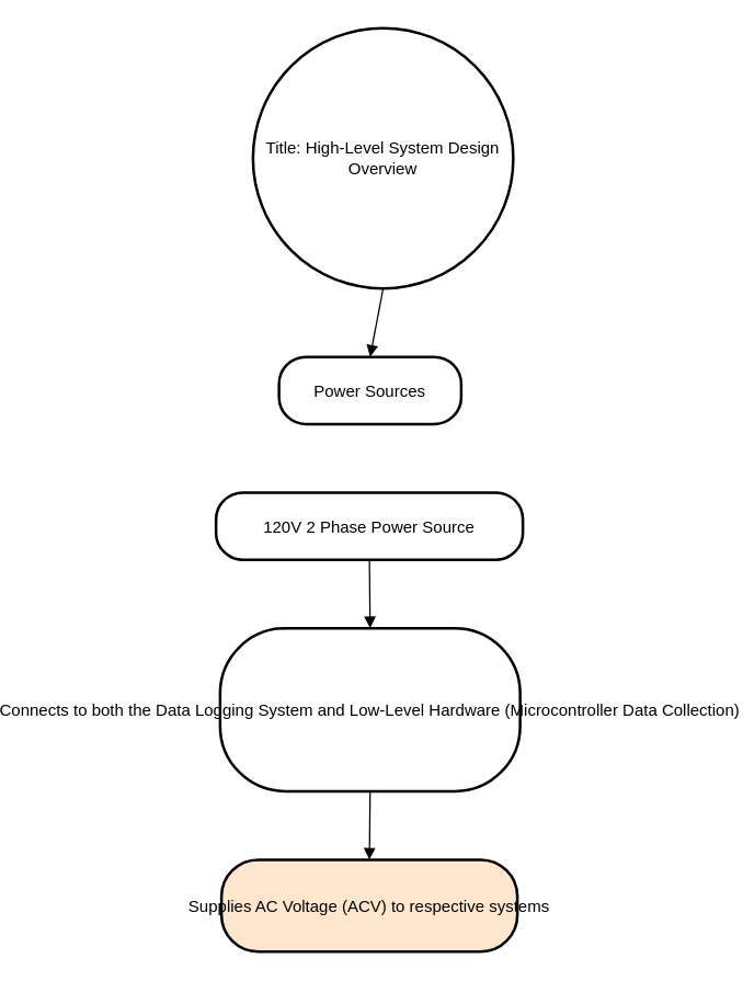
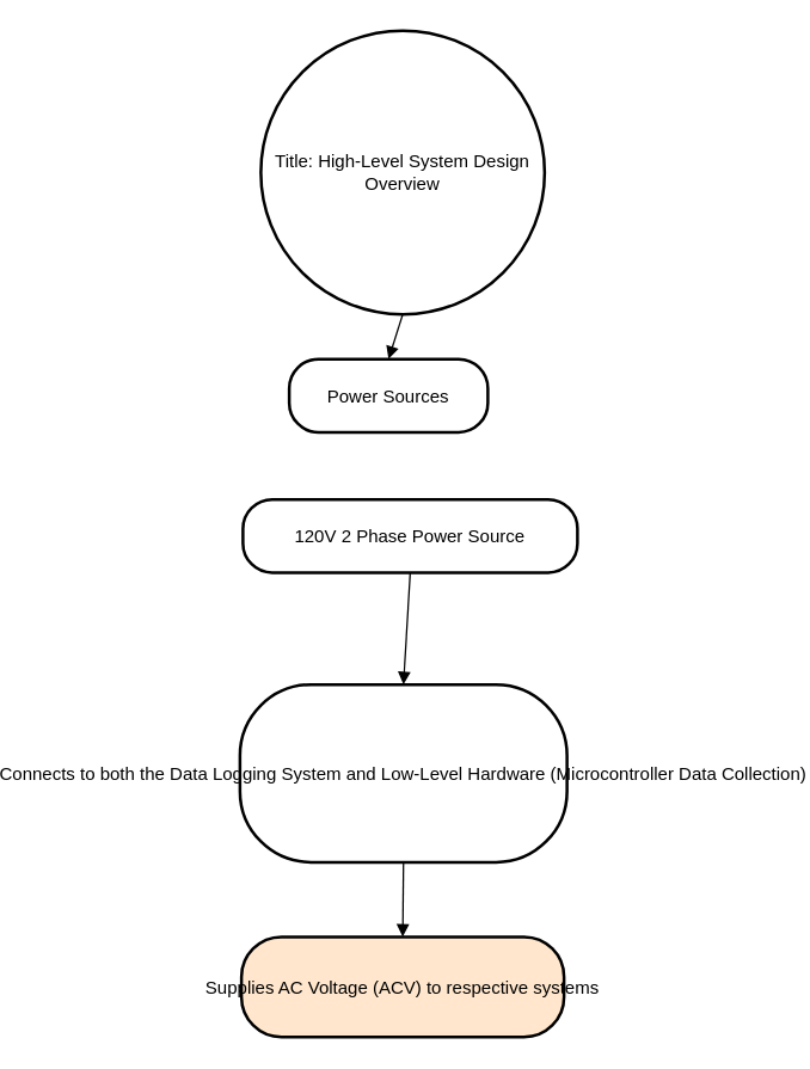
- <mxCell id="2" value="Title: High-Level System Design Overview" style="ellipse;aspect=fixed;strokeWidth=2;whiteSpace=wrap;" vertex="1" parent="1"><mxGeometry x="47" y="20" width="190" height="190" as="geometry" /></mxCell>
+ <mxCell id="2" value="Title: High-Level System Design Overview" style="ellipse;aspect=fixed;strokeWidth=2;whiteSpace=wrap;" vertex="1" parent="1"><mxGeometry x="37" y="20" width="190" height="190" as="geometry" /></mxCell>
- <mxCell id="3" value="Power Sources" style="rounded=1;arcSize=40;strokeWidth=2" vertex="1" parent="1"><mxGeometry x="66" y="260" width="133" height="49" as="geometry" /></mxCell>
+ <mxCell id="3" value="Power Sources" style="rounded=1;arcSize=40;strokeWidth=2" vertex="1" parent="1"><mxGeometry x="56" y="240" width="133" height="49" as="geometry" /></mxCell>
- <mxCell id="4" value="120V 2 Phase Power Source" style="rounded=1;arcSize=40;strokeWidth=2" vertex="1" parent="1"><mxGeometry x="20" y="359" width="224" height="49" as="geometry" /></mxCell>
+ <mxCell id="4" value="120V 2 Phase Power Source" style="rounded=1;arcSize=40;strokeWidth=2" vertex="1" parent="1"><mxGeometry x="25" y="334" width="224" height="49" as="geometry" /></mxCell>
